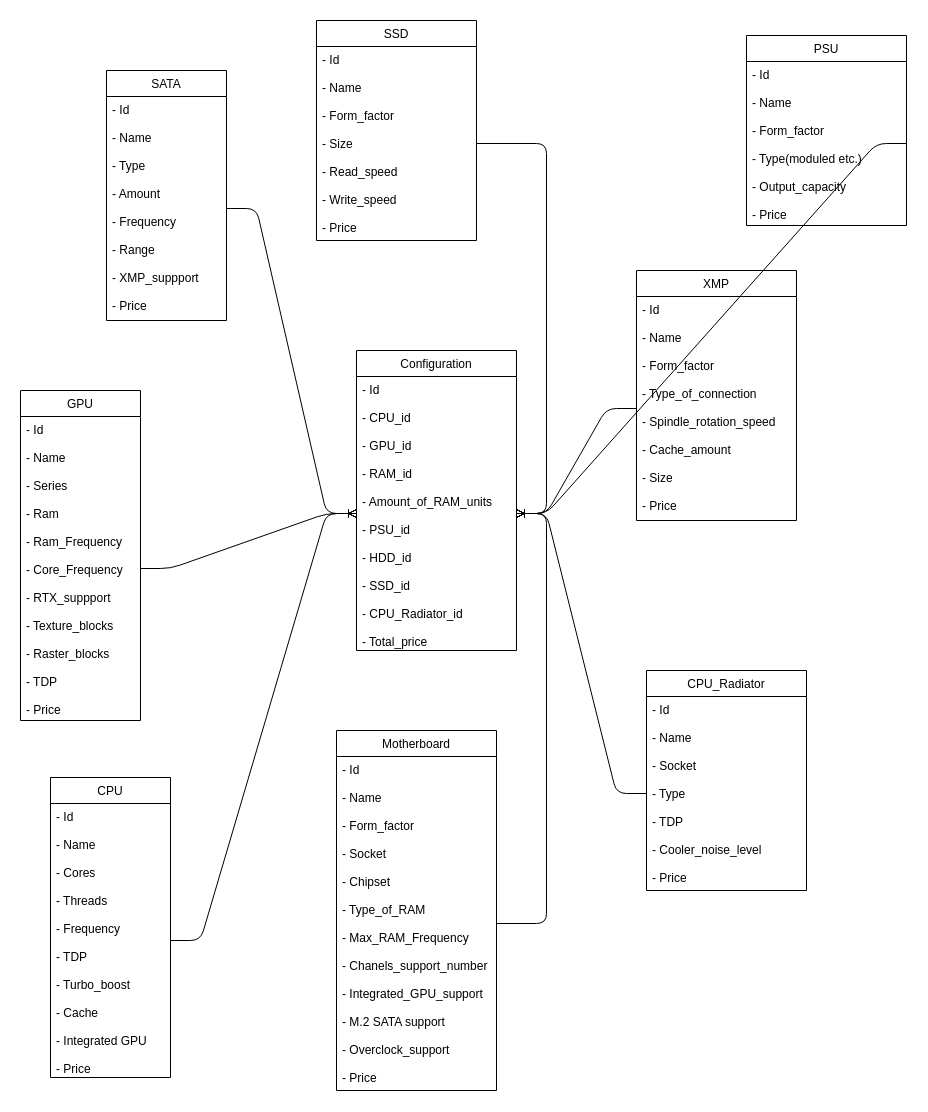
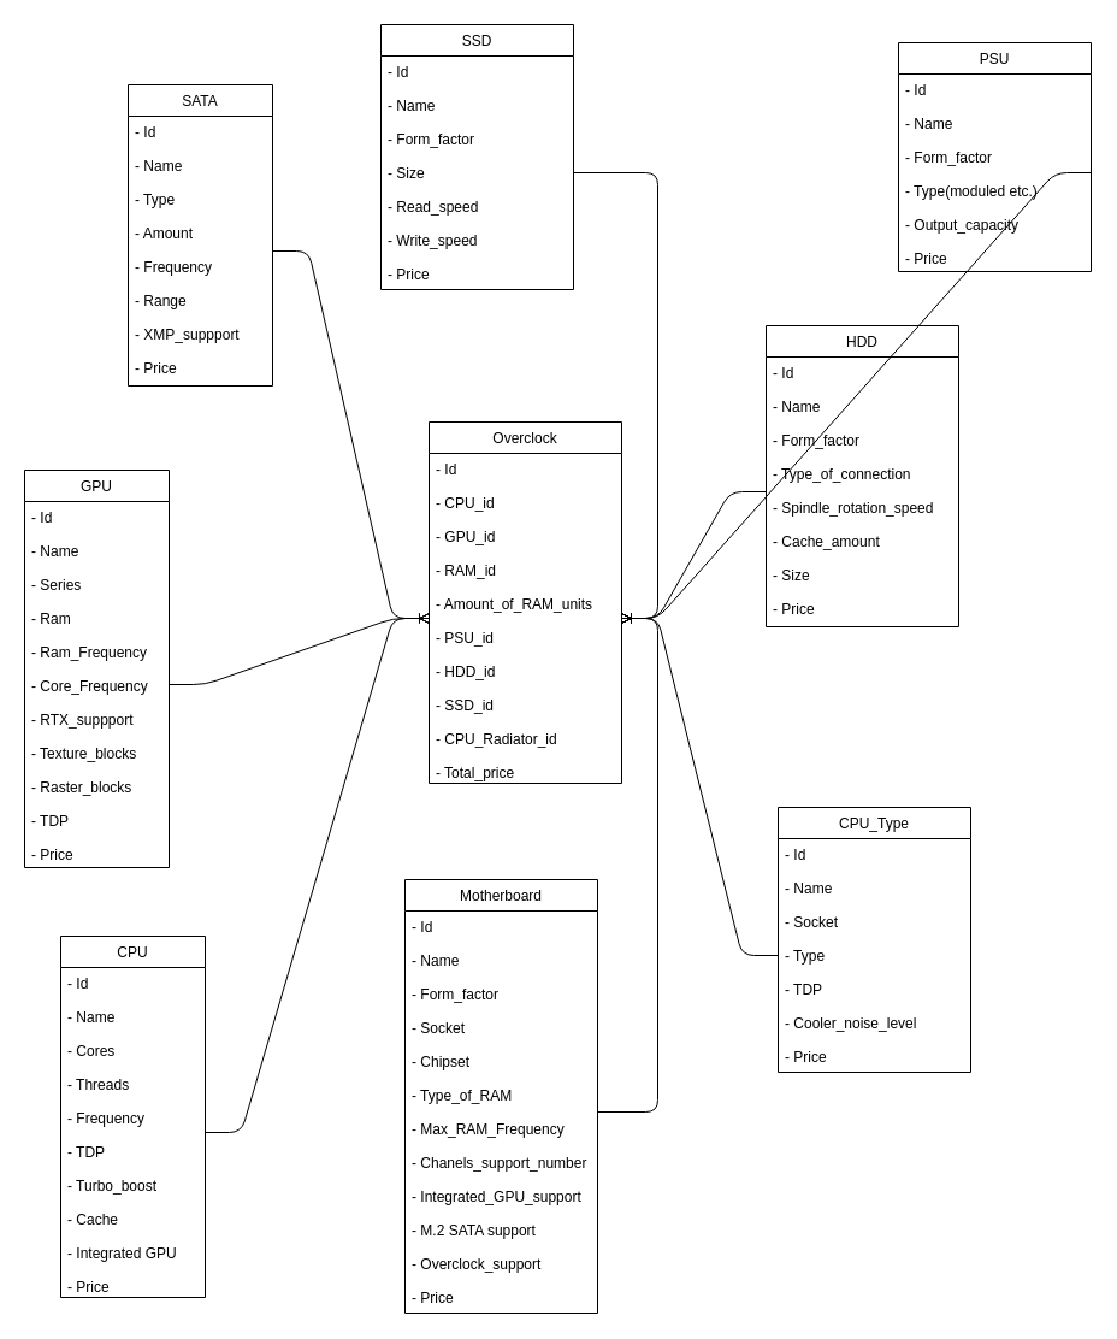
- <mxCell id="12" value="XMP" style="swimlane;fontStyle=0;childLayout=stackLayout;horizontal=1;startSize=26;fillColor=none;horizontalStack=0;resizeParent=1;resizeParentMax=0;resizeLast=0;collapsible=1;marginBottom=0;" vertex="1" parent="1"><mxGeometry x="636" y="270" width="160" height="250" as="geometry"><mxRectangle x="130" y="60" width="60" height="26" as="alternateBounds" /></mxGeometry></mxCell>
+ <mxCell id="12" value="HDD" style="swimlane;fontStyle=0;childLayout=stackLayout;horizontal=1;startSize=26;fillColor=none;horizontalStack=0;resizeParent=1;resizeParentMax=0;resizeLast=0;collapsible=1;marginBottom=0;" vertex="1" parent="1"><mxGeometry x="636" y="270" width="160" height="250" as="geometry"><mxRectangle x="130" y="60" width="60" height="26" as="alternateBounds" /></mxGeometry></mxCell>
- <mxCell id="18" value="Configuration" style="swimlane;fontStyle=0;childLayout=stackLayout;horizontal=1;startSize=26;fillColor=none;horizontalStack=0;resizeParent=1;resizeParentMax=0;resizeLast=0;collapsible=1;marginBottom=0;" vertex="1" parent="1"><mxGeometry x="356" y="350" width="160" height="300" as="geometry"><mxRectangle x="130" y="60" width="60" height="26" as="alternateBounds" /></mxGeometry></mxCell>
+ <mxCell id="18" value="Overclock" style="swimlane;fontStyle=0;childLayout=stackLayout;horizontal=1;startSize=26;fillColor=none;horizontalStack=0;resizeParent=1;resizeParentMax=0;resizeLast=0;collapsible=1;marginBottom=0;" vertex="1" parent="1"><mxGeometry x="356" y="350" width="160" height="300" as="geometry"><mxRectangle x="130" y="60" width="60" height="26" as="alternateBounds" /></mxGeometry></mxCell>
- <mxCell id="16" value="CPU_Radiator" style="swimlane;fontStyle=0;childLayout=stackLayout;horizontal=1;startSize=26;fillColor=none;horizontalStack=0;resizeParent=1;resizeParentMax=0;resizeLast=0;collapsible=1;marginBottom=0;" vertex="1" parent="1"><mxGeometry x="646" y="670" width="160" height="220" as="geometry"><mxRectangle x="130" y="60" width="60" height="26" as="alternateBounds" /></mxGeometry></mxCell>
+ <mxCell id="16" value="CPU_Type" style="swimlane;fontStyle=0;childLayout=stackLayout;horizontal=1;startSize=26;fillColor=none;horizontalStack=0;resizeParent=1;resizeParentMax=0;resizeLast=0;collapsible=1;marginBottom=0;" vertex="1" parent="1"><mxGeometry x="646" y="670" width="160" height="220" as="geometry"><mxRectangle x="130" y="60" width="60" height="26" as="alternateBounds" /></mxGeometry></mxCell>
